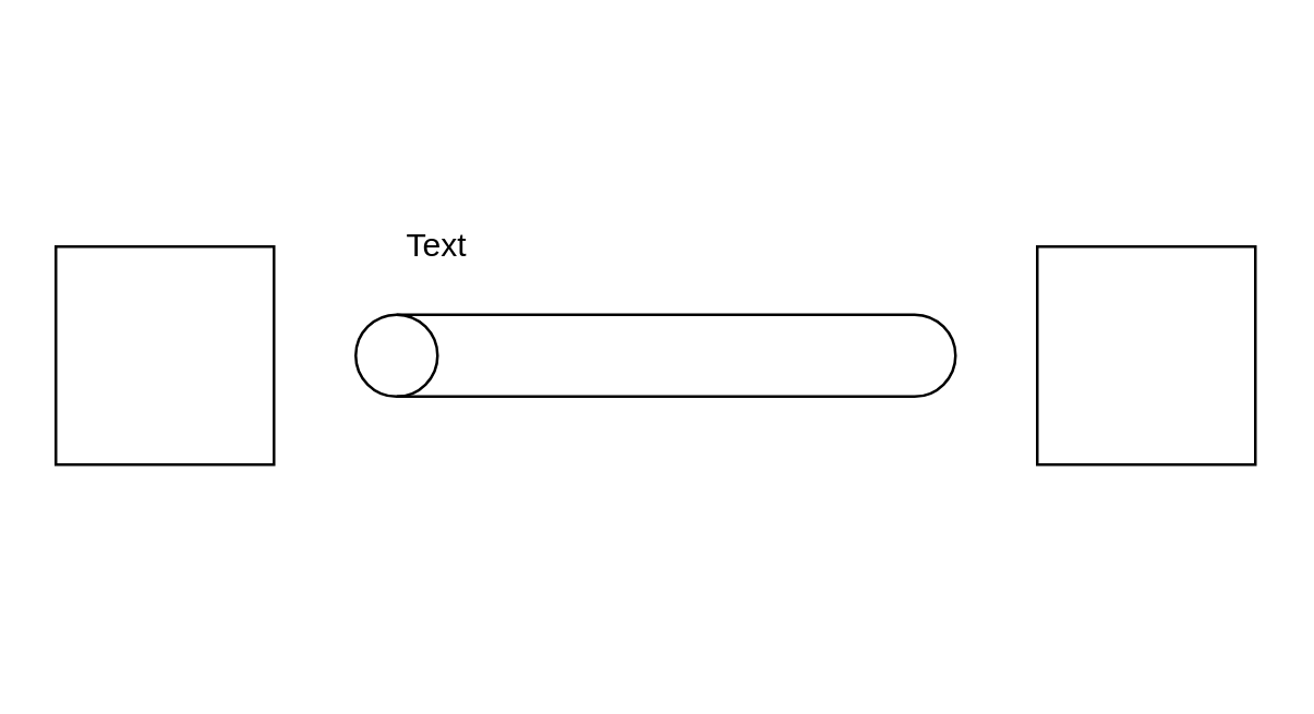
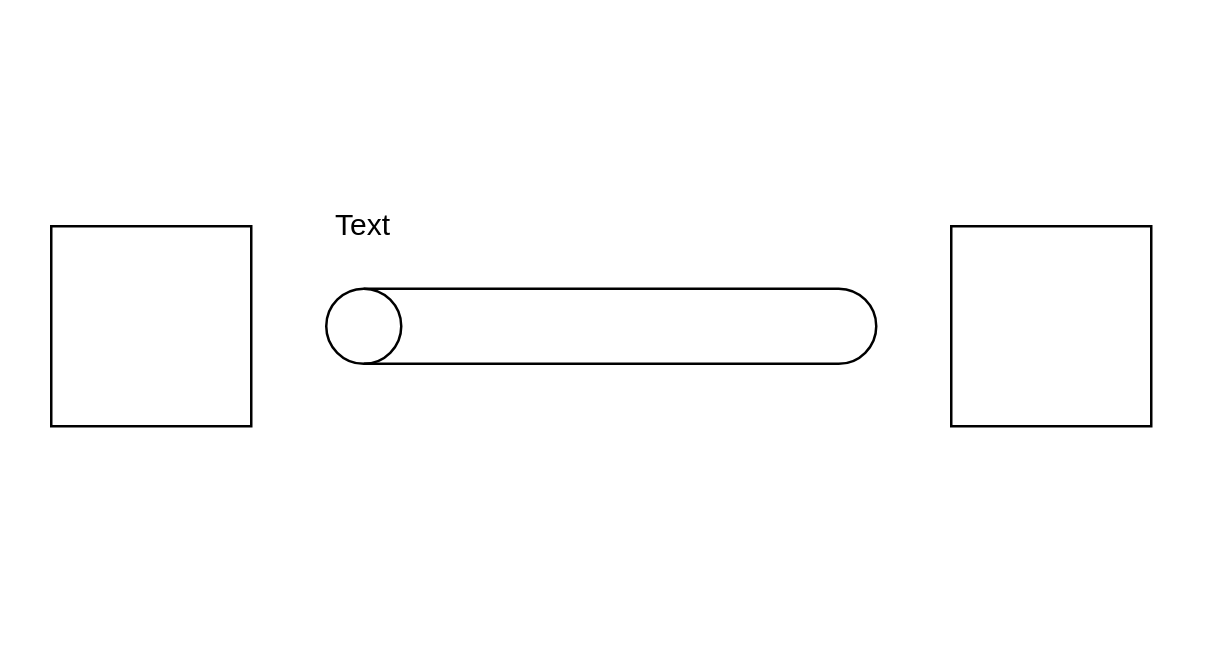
- <mxCell id="5" value="Text" style="text;html=1;strokeColor=none;fillColor=none;align=center;verticalAlign=middle;whiteSpace=wrap;rounded=0;" vertex="1" parent="1"><mxGeometry x="140" y="80" width="40" height="20" as="geometry" /></mxCell>
+ <mxCell id="5" value="Text" style="text;html=1;strokeColor=none;fillColor=none;align=center;verticalAlign=middle;whiteSpace=wrap;rounded=0;" vertex="1" parent="1"><mxGeometry x="125" y="80" width="40" height="20" as="geometry" /></mxCell>
